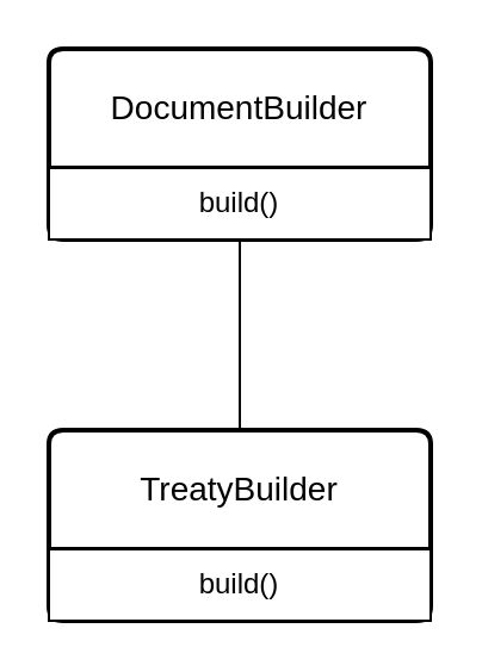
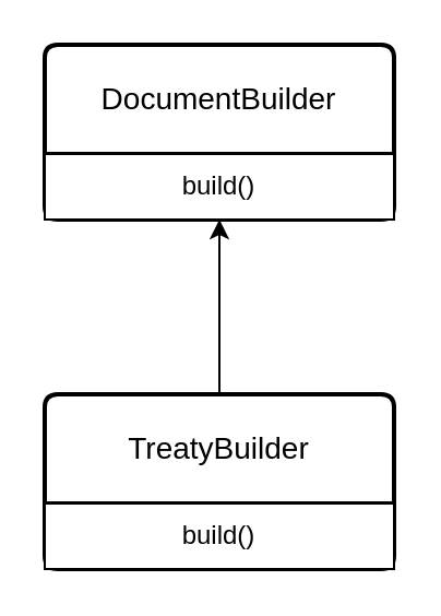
- <mxCell id="4" style="edgeStyle=orthogonalEdgeStyle;rounded=0;orthogonalLoop=1;jettySize=auto;html=1;endArrow=none;" edge="1" parent="1" source="5" target="2"><mxGeometry relative="1" as="geometry" /></mxCell>
+ <mxCell id="4" style="edgeStyle=orthogonalEdgeStyle;rounded=0;orthogonalLoop=1;jettySize=auto;html=1;" edge="1" parent="1" source="5" target="2"><mxGeometry relative="1" as="geometry" /></mxCell>
